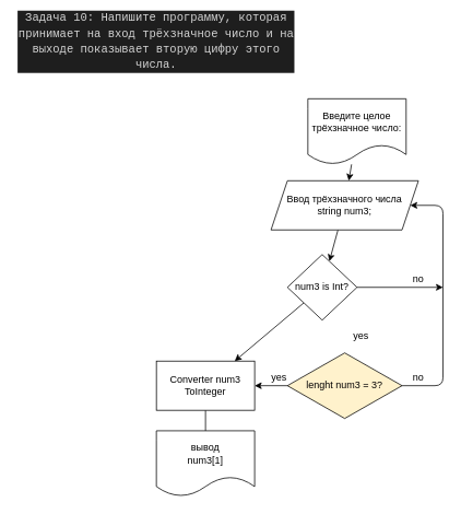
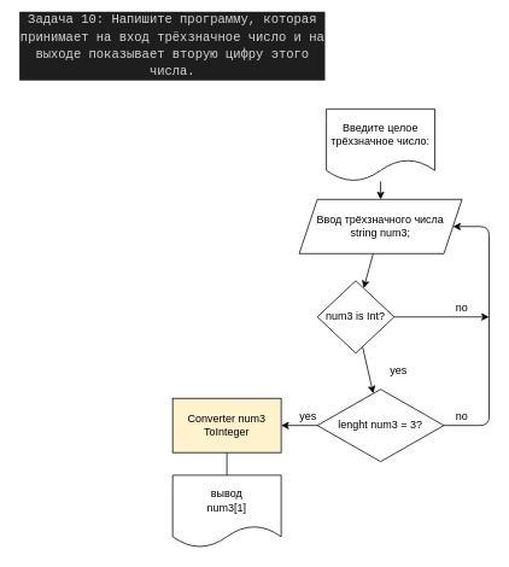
- <mxCell id="12" value="Введите целое трёхзначное число:" style="shape=document;whiteSpace=wrap;html=1;boundedLbl=1;" vertex="1" parent="1"><mxGeometry x="375" y="120" width="120" height="80" as="geometry" /></mxCell>
+ <mxCell id="12" value="Введите целое трёхзначное число:" style="shape=document;whiteSpace=wrap;html=1;boundedLbl=1;" vertex="1" parent="1"><mxGeometry x="360" y="120" width="120" height="80" as="geometry" /></mxCell>
- <mxCell id="13" value="" style="edgeStyle=none;html=1;" edge="1" parent="1" source="14" target="10"><mxGeometry relative="1" as="geometry" /></mxCell>
+ <mxCell id="13" value="" style="edgeStyle=none;html=1;" edge="1" parent="1" source="14" target="6"><mxGeometry relative="1" as="geometry" /></mxCell>
- <mxCell id="10" value="Converter num3 ToInteger" style="rounded=0;whiteSpace=wrap;html=1;" vertex="1" parent="1"><mxGeometry x="190" y="440" width="120" height="60" as="geometry" /></mxCell>
+ <mxCell id="10" value="Converter num3 ToInteger" style="rounded=0;whiteSpace=wrap;html=1;fillColor=#fff2cc;" vertex="1" parent="1"><mxGeometry x="190" y="440" width="120" height="60" as="geometry" /></mxCell>
- <mxCell id="6" value="lenght num3 = 3?" style="rhombus;whiteSpace=wrap;html=1;fillColor=#fff2cc;" vertex="1" parent="1"><mxGeometry x="350" y="430" width="140" height="80" as="geometry" /></mxCell>
+ <mxCell id="6" value="lenght num3 = 3?" style="rhombus;whiteSpace=wrap;html=1;" vertex="1" parent="1"><mxGeometry x="350" y="430" width="140" height="80" as="geometry" /></mxCell>
